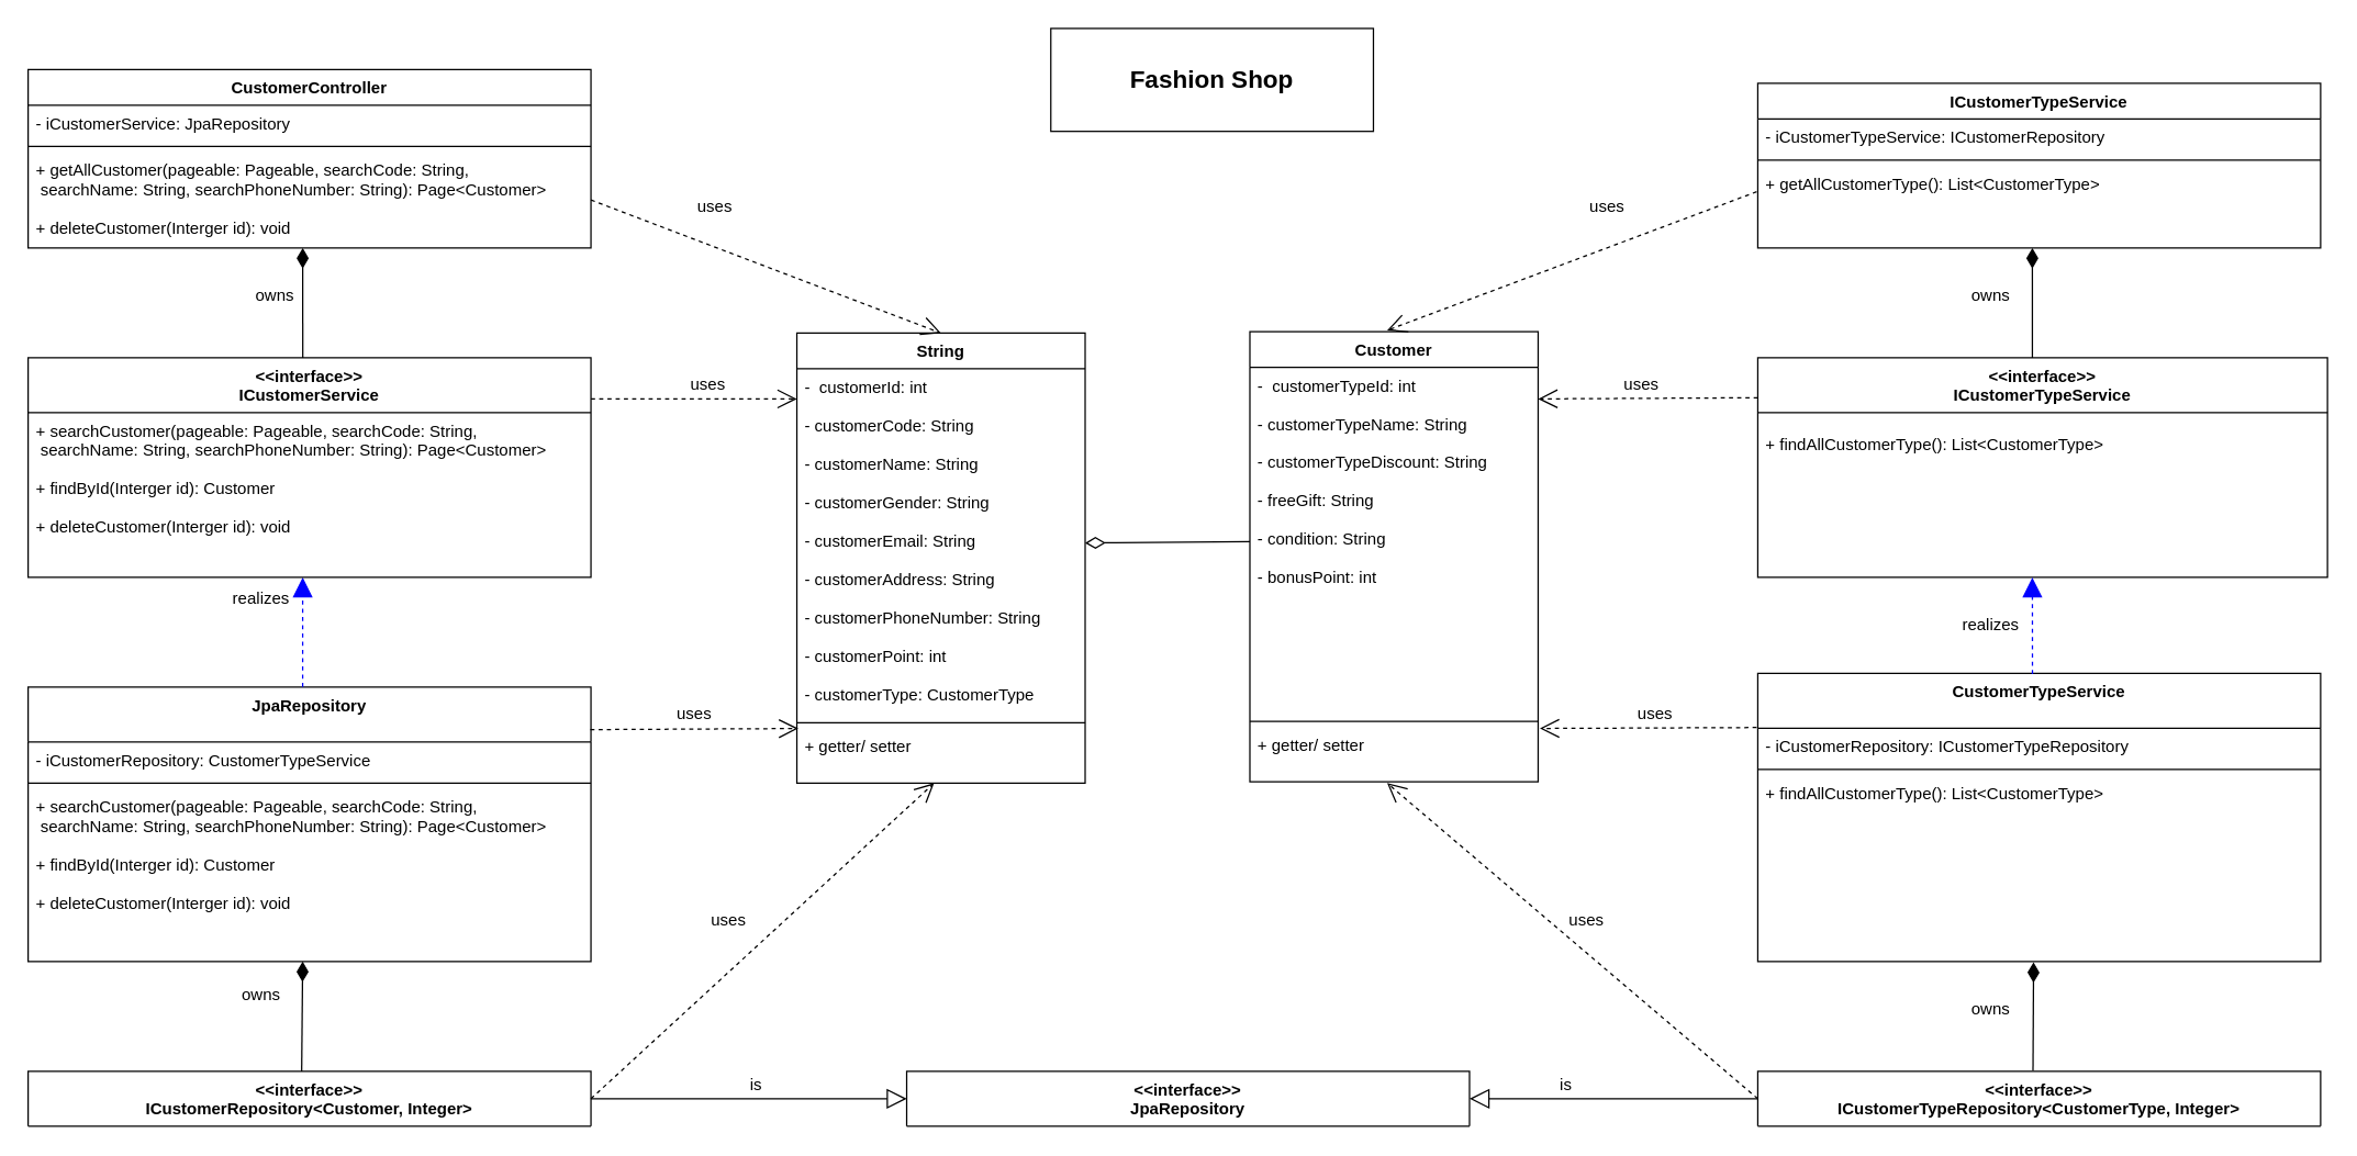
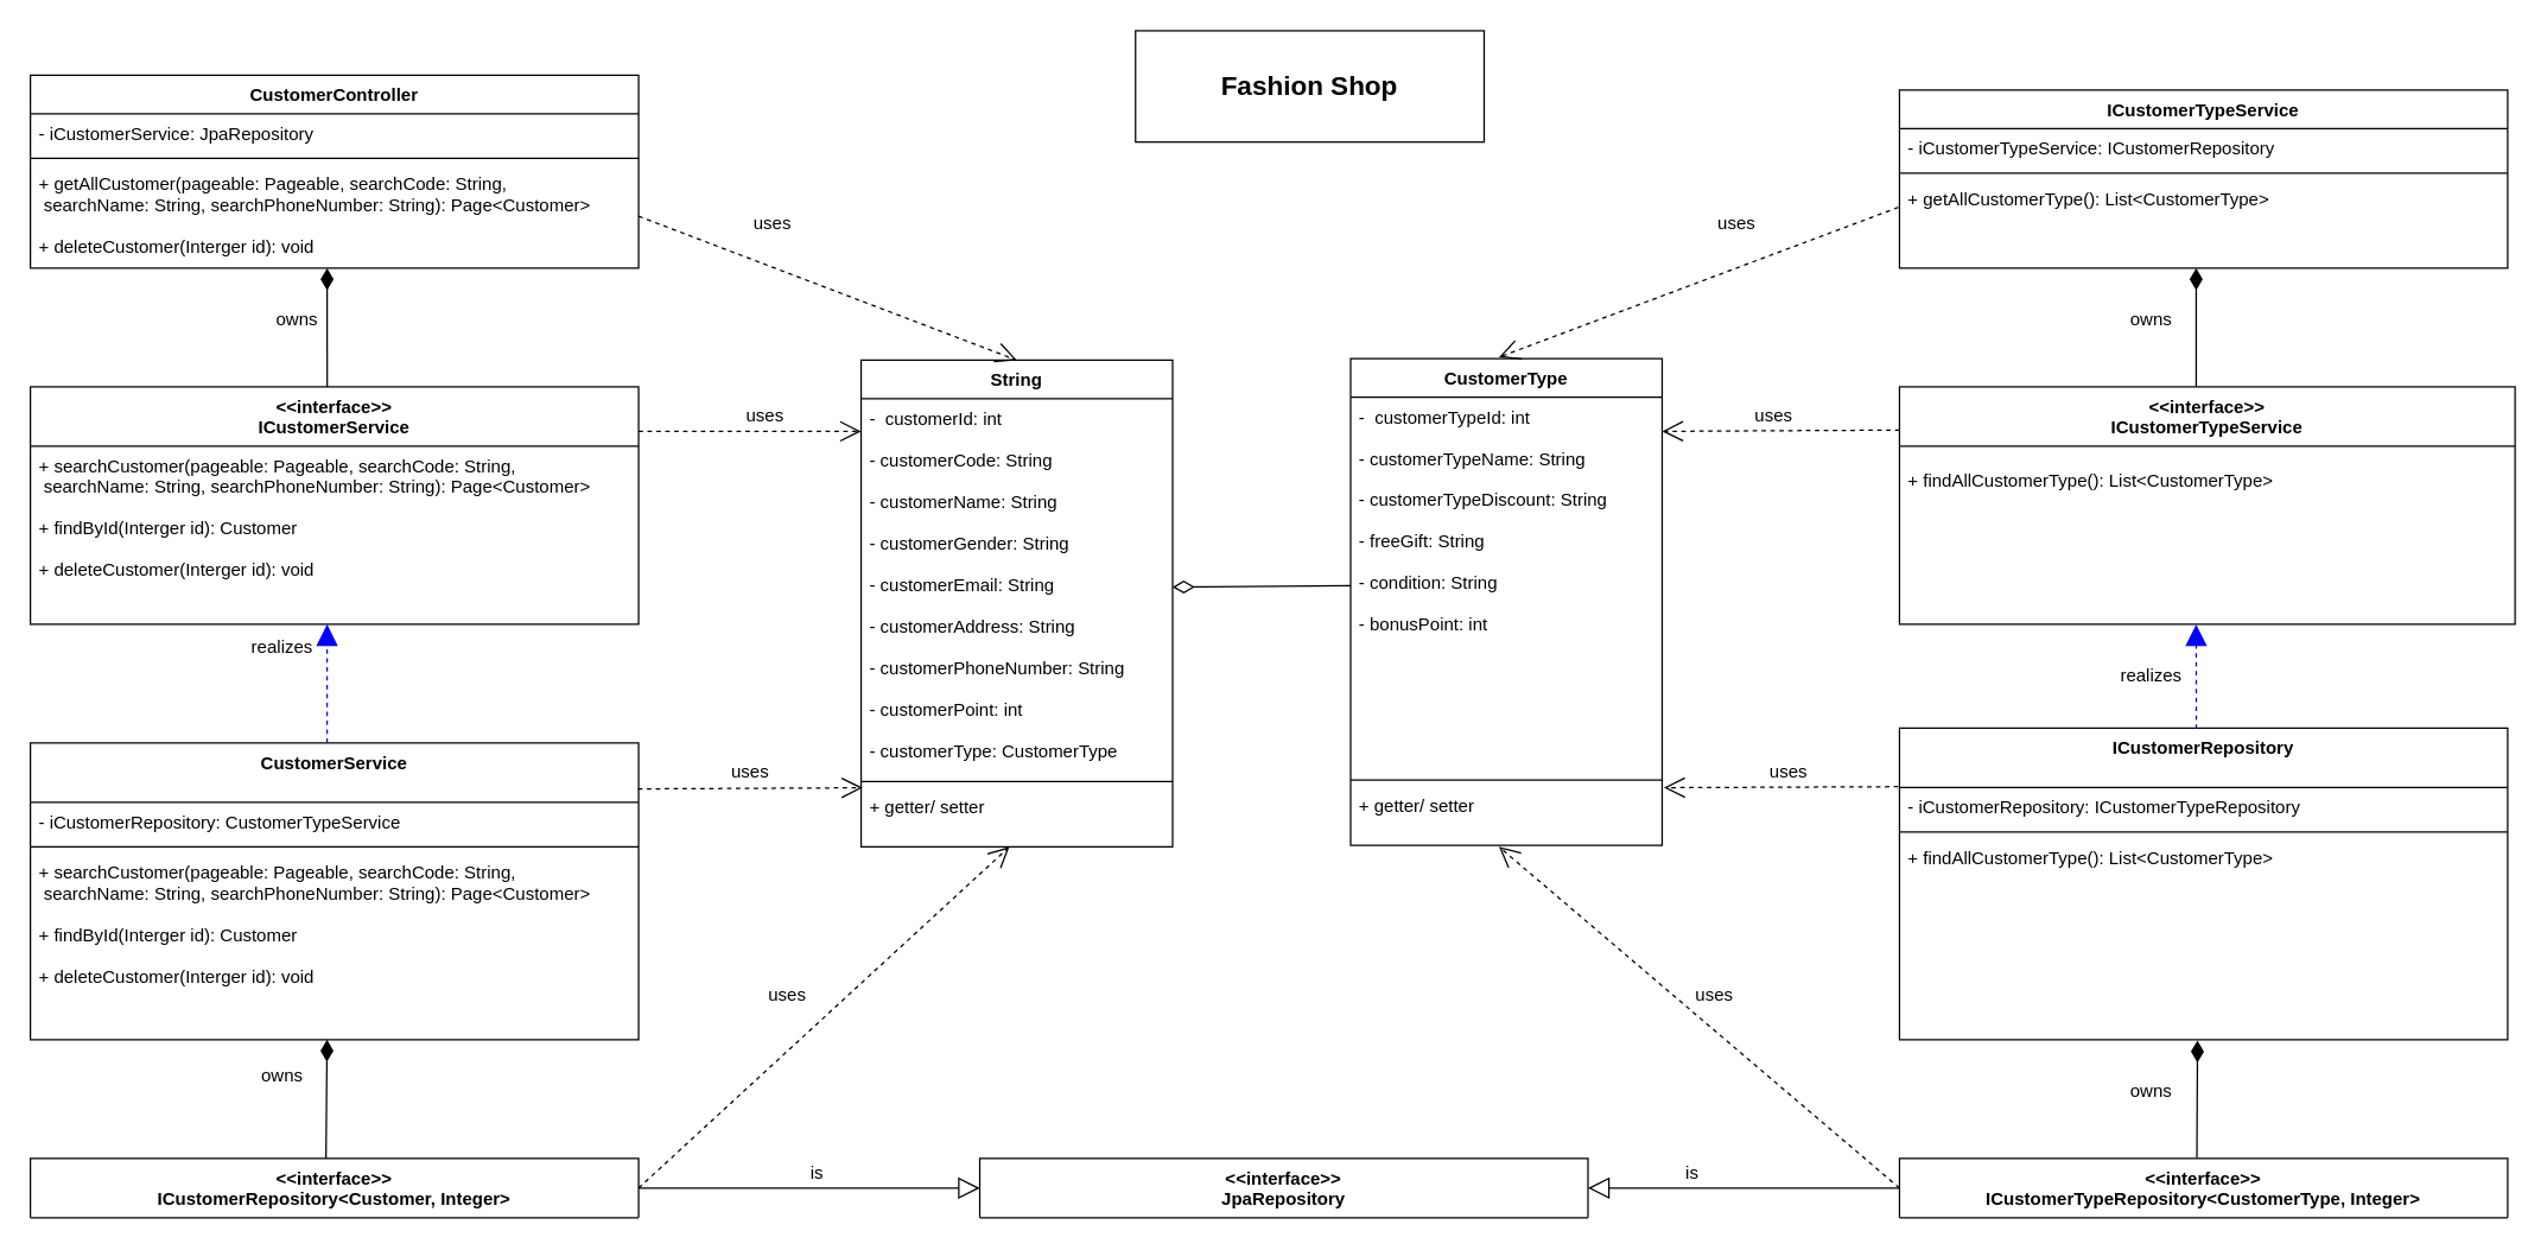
- <mxCell id="24" value="Customer" style="swimlane;fontStyle=1;align=center;verticalAlign=top;childLayout=stackLayout;horizontal=1;startSize=26;horizontalStack=0;resizeParent=1;resizeParentMax=0;resizeLast=0;collapsible=1;marginBottom=0;swimlaneLine=1;rounded=0;shadow=0;glass=0;sketch=0;" parent="1" vertex="1"><mxGeometry x="910" y="241" width="210" height="328" as="geometry" /></mxCell>
+ <mxCell id="24" value="CustomerType" style="swimlane;fontStyle=1;align=center;verticalAlign=top;childLayout=stackLayout;horizontal=1;startSize=26;horizontalStack=0;resizeParent=1;resizeParentMax=0;resizeLast=0;collapsible=1;marginBottom=0;swimlaneLine=1;rounded=0;shadow=0;glass=0;sketch=0;" parent="1" vertex="1"><mxGeometry x="910" y="241" width="210" height="328" as="geometry" /></mxCell>
- <mxCell id="34" value="CustomerTypeService" style="swimlane;fontStyle=1;align=center;verticalAlign=top;childLayout=stackLayout;horizontal=1;startSize=40;horizontalStack=0;resizeParent=1;resizeParentMax=0;resizeLast=0;collapsible=1;marginBottom=0;swimlaneLine=1;rounded=0;shadow=0;glass=0;sketch=0;" parent="1" vertex="1"><mxGeometry x="1280" y="490" width="410" height="210" as="geometry" /></mxCell>
+ <mxCell id="34" value="ICustomerRepository" style="swimlane;fontStyle=1;align=center;verticalAlign=top;childLayout=stackLayout;horizontal=1;startSize=40;horizontalStack=0;resizeParent=1;resizeParentMax=0;resizeLast=0;collapsible=1;marginBottom=0;swimlaneLine=1;rounded=0;shadow=0;glass=0;sketch=0;" parent="1" vertex="1"><mxGeometry x="1280" y="490" width="410" height="210" as="geometry" /></mxCell>
- <mxCell id="10" value="JpaRepository" style="swimlane;fontStyle=1;align=center;verticalAlign=top;childLayout=stackLayout;horizontal=1;startSize=40;horizontalStack=0;resizeParent=1;resizeParentMax=0;resizeLast=0;collapsible=1;marginBottom=0;swimlaneLine=1;rounded=0;shadow=0;glass=0;sketch=0;" parent="1" vertex="1"><mxGeometry x="20" y="500" width="410" height="200" as="geometry" /></mxCell>
+ <mxCell id="10" value="CustomerService" style="swimlane;fontStyle=1;align=center;verticalAlign=top;childLayout=stackLayout;horizontal=1;startSize=40;horizontalStack=0;resizeParent=1;resizeParentMax=0;resizeLast=0;collapsible=1;marginBottom=0;swimlaneLine=1;rounded=0;shadow=0;glass=0;sketch=0;" parent="1" vertex="1"><mxGeometry x="20" y="500" width="410" height="200" as="geometry" /></mxCell>
